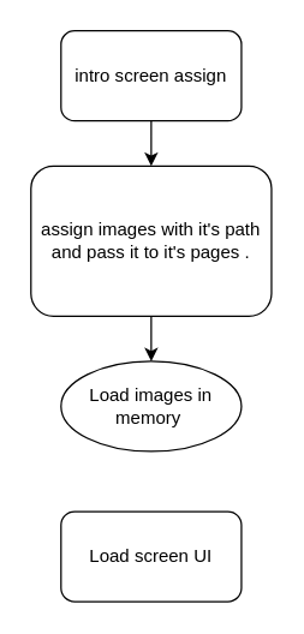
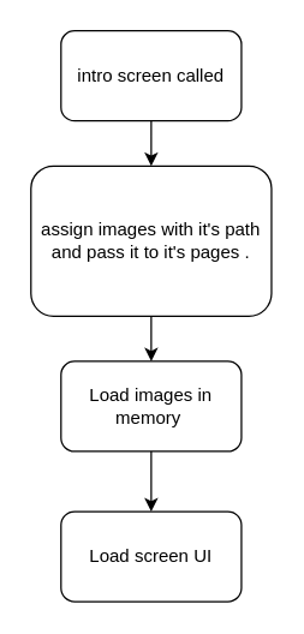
- <mxCell id="3" value="intro screen assign" style="rounded=1;whiteSpace=wrap;html=1;" vertex="1" parent="1"><mxGeometry x="40" y="20" width="120" height="60" as="geometry" /></mxCell>
+ <mxCell id="3" value="intro screen called" style="rounded=1;whiteSpace=wrap;html=1;" vertex="1" parent="1"><mxGeometry x="40" y="20" width="120" height="60" as="geometry" /></mxCell>
- <mxCell id="7" value="Load images in memory&amp;nbsp;" style="ellipse;whiteSpace=wrap;html=1;" vertex="1" parent="1"><mxGeometry x="40" y="240" width="120" height="60" as="geometry" /></mxCell>
+ <mxCell id="7" value="Load images in memory&amp;nbsp;" style="whiteSpace=wrap;html=1;rounded=1;" vertex="1" parent="1"><mxGeometry x="40" y="240" width="120" height="60" as="geometry" /></mxCell>
+ <mxCell id="6" value="" style="edgeStyle=orthogonalEdgeStyle;rounded=0;orthogonalLoop=1;jettySize=auto;html=1;" edge="1" parent="1" source="7" target="8"><mxGeometry relative="1" as="geometry" /></mxCell>
